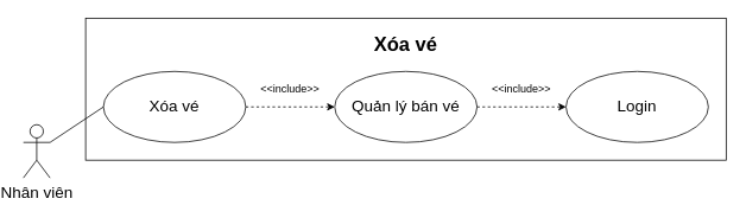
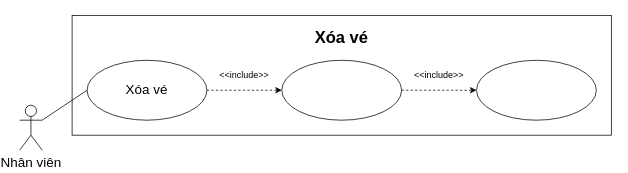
- <mxCell id="9" value="&lt;span style=&quot;font-size: 18px&quot;&gt;Quản lý bán vé&lt;/span&gt;" style="text;html=1;strokeColor=none;fillColor=none;align=center;verticalAlign=middle;whiteSpace=wrap;rounded=0;" vertex="1" parent="1"><mxGeometry x="380" y="110" width="140" height="20" as="geometry" /></mxCell>
- <mxCell id="10" value="&lt;font style=&quot;font-size: 18px&quot;&gt;Login&lt;/font&gt;" style="text;html=1;strokeColor=none;fillColor=none;align=center;verticalAlign=middle;whiteSpace=wrap;rounded=0;" vertex="1" parent="1"><mxGeometry x="655" y="110" width="110" height="20" as="geometry" /></mxCell>
